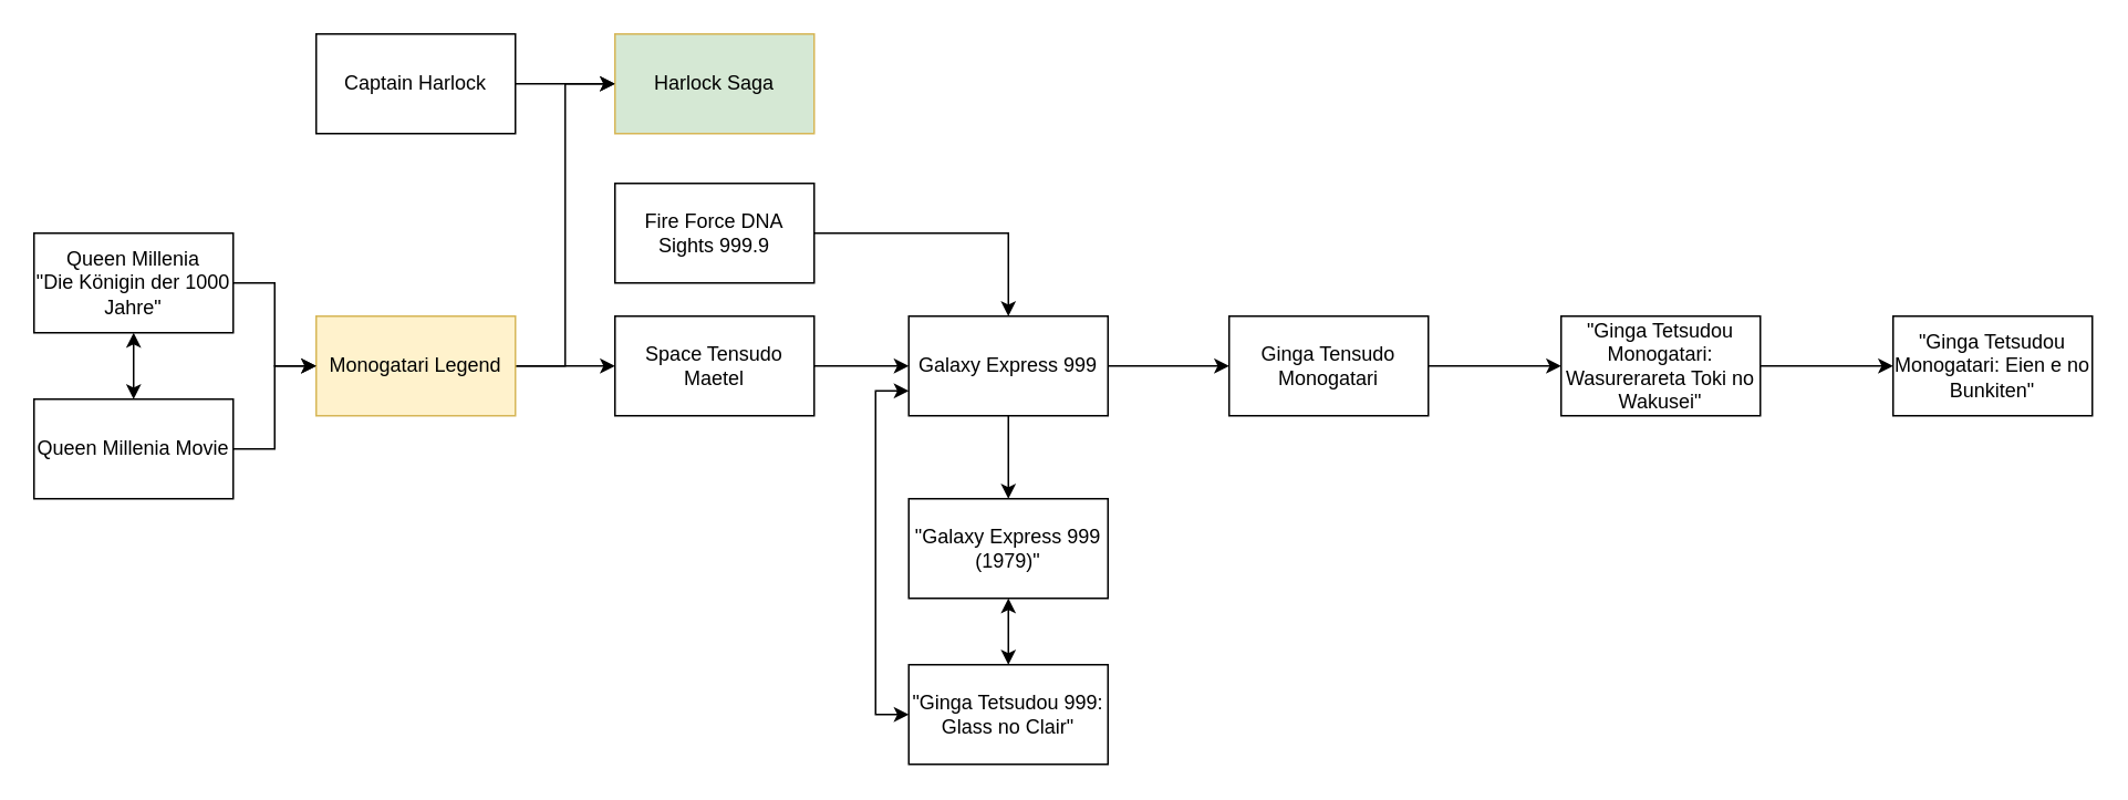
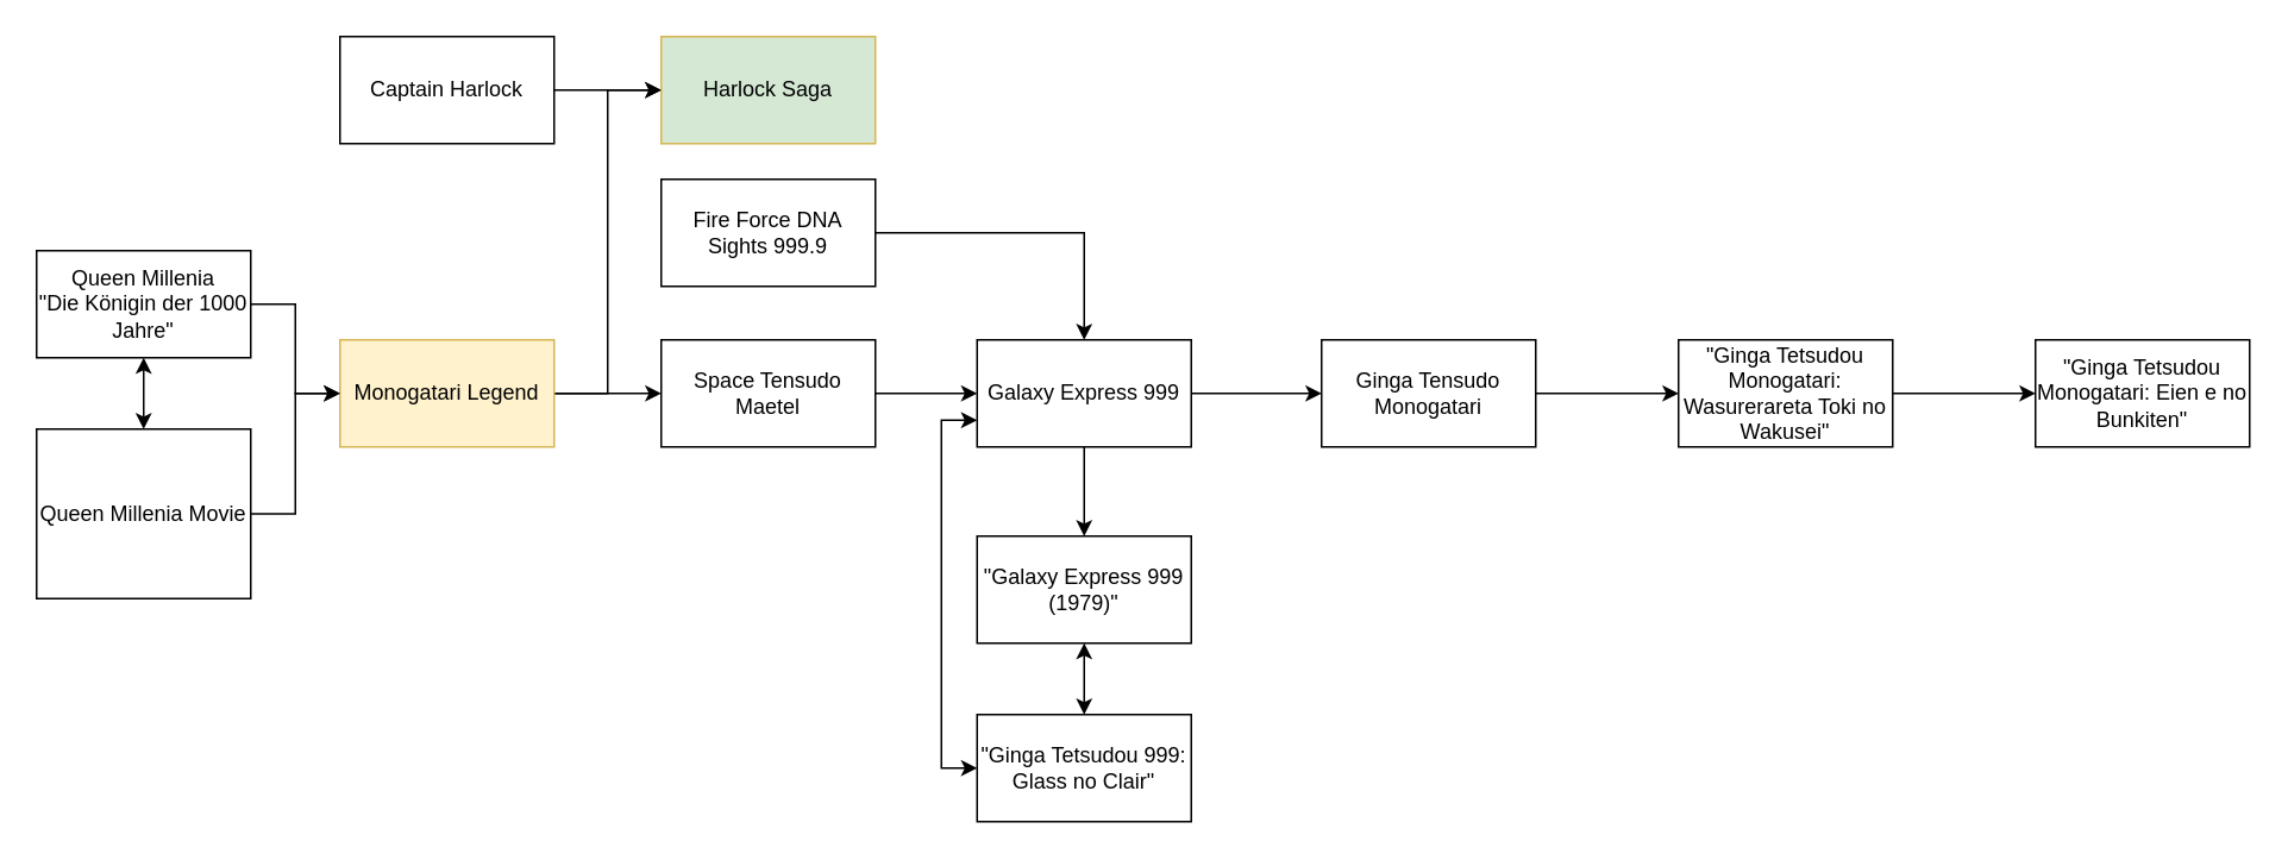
- <mxCell id="24" value="&lt;label itemprop=&quot;alternateName&quot;&gt;Fire Force DNA Sights 999.9&lt;/label&gt;" style="whiteSpace=wrap;html=1;" vertex="1" parent="1"><mxGeometry x="370" y="110" width="120" height="60" as="geometry" /></mxCell>
+ <mxCell id="24" value="&lt;label itemprop=&quot;alternateName&quot;&gt;Fire Force DNA Sights 999.9&lt;/label&gt;" style="whiteSpace=wrap;html=1;" vertex="1" parent="1"><mxGeometry x="370" y="100" width="120" height="60" as="geometry" /></mxCell>
- <mxCell id="9" value="&lt;div&gt;Queen Millenia Movie&lt;/div&gt;" style="rounded=0;whiteSpace=wrap;html=1;" vertex="1" parent="1"><mxGeometry x="20" y="240" width="120" height="60" as="geometry" /></mxCell>
+ <mxCell id="9" value="&lt;div&gt;Queen Millenia Movie&lt;/div&gt;" style="rounded=0;whiteSpace=wrap;html=1;" vertex="1" parent="1"><mxGeometry x="20" y="240" width="120" height="95" as="geometry" /></mxCell>
